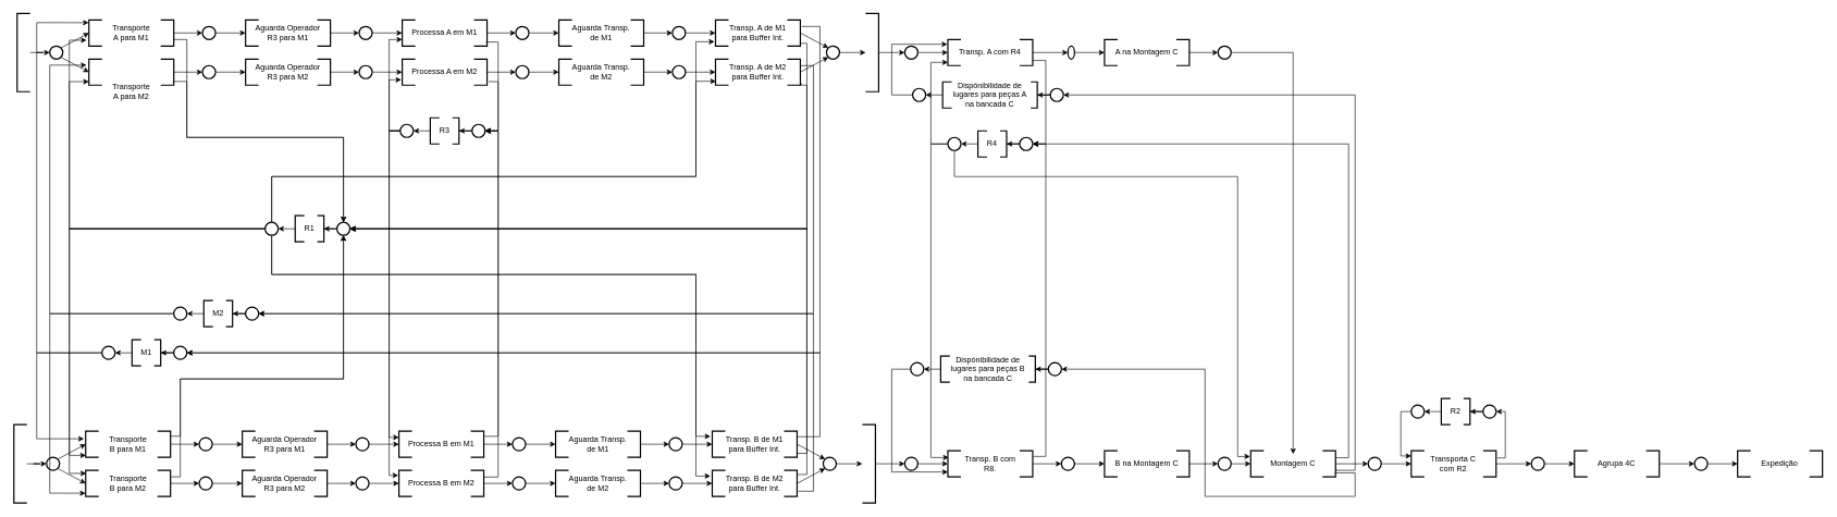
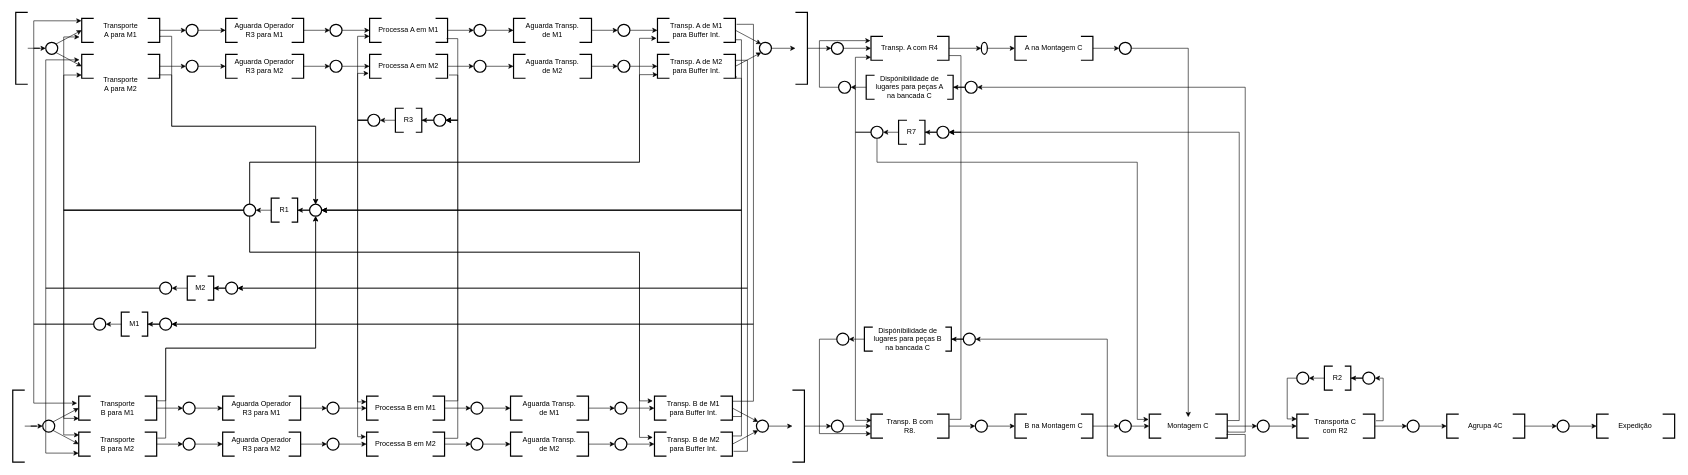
- <mxCell id="258" value="&lt;font style=&quot;color: light-dark(rgb(0, 0, 0), rgb(255, 128, 0));&quot;&gt;R4&lt;/font&gt;" style="text;html=1;align=center;verticalAlign=middle;whiteSpace=wrap;rounded=0;strokeColor=none;fontColor=light-dark(#000000,#FF1414);" vertex="1" parent="1"><mxGeometry x="1507" y="205" width="24" height="30" as="geometry" /></mxCell>
+ <mxCell id="258" value="&lt;font style=&quot;color: light-dark(rgb(0, 0, 0), rgb(255, 128, 0));&quot;&gt;R7&lt;/font&gt;" style="text;html=1;align=center;verticalAlign=middle;whiteSpace=wrap;rounded=0;strokeColor=none;fontColor=light-dark(#000000,#FF1414);" vertex="1" parent="1"><mxGeometry x="1507" y="205" width="24" height="30" as="geometry" /></mxCell>
